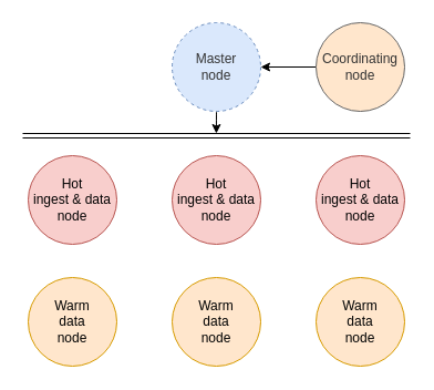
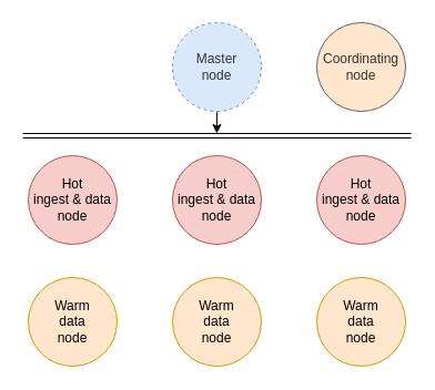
- <mxCell id="9" style="edgeStyle=orthogonalEdgeStyle;rounded=0;orthogonalLoop=1;jettySize=auto;html=1;exitX=0;exitY=0.5;exitDx=0;exitDy=0;entryX=1;entryY=0.5;entryDx=0;entryDy=0;" edge="1" parent="1" source="10" target="8"><mxGeometry relative="1" as="geometry" /></mxCell>
